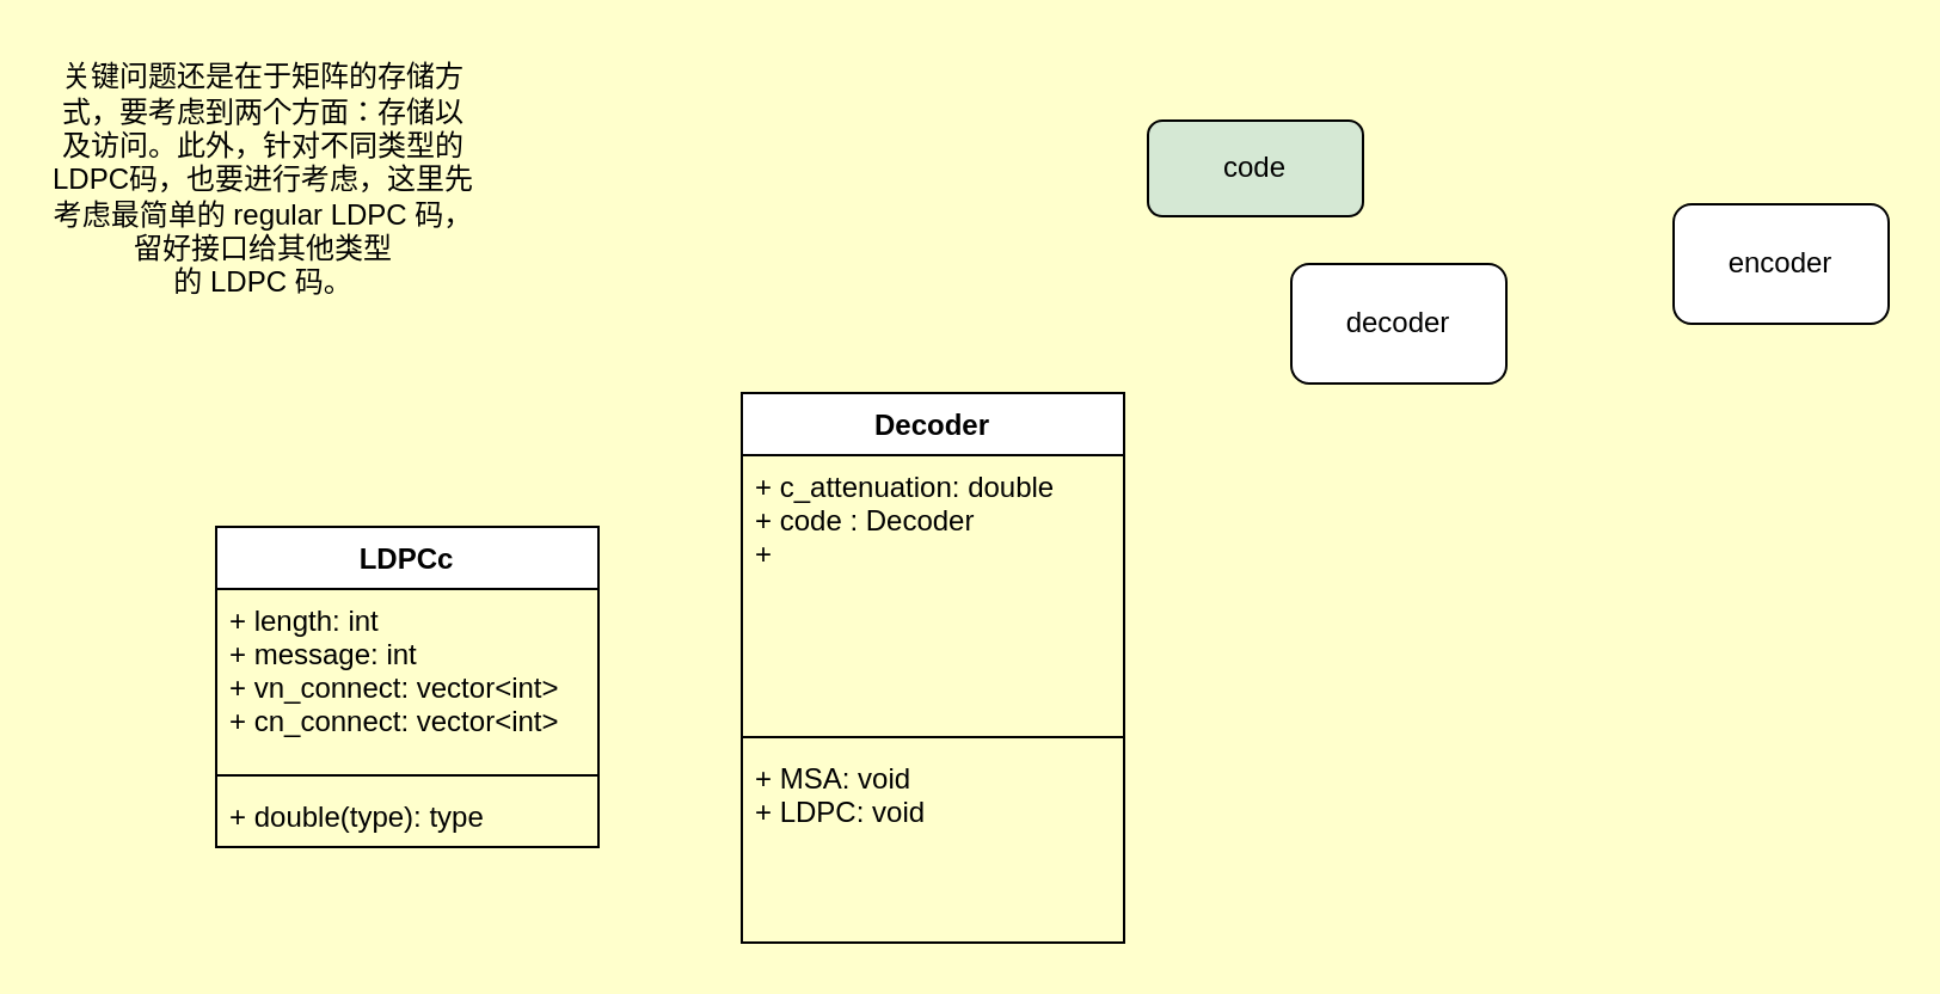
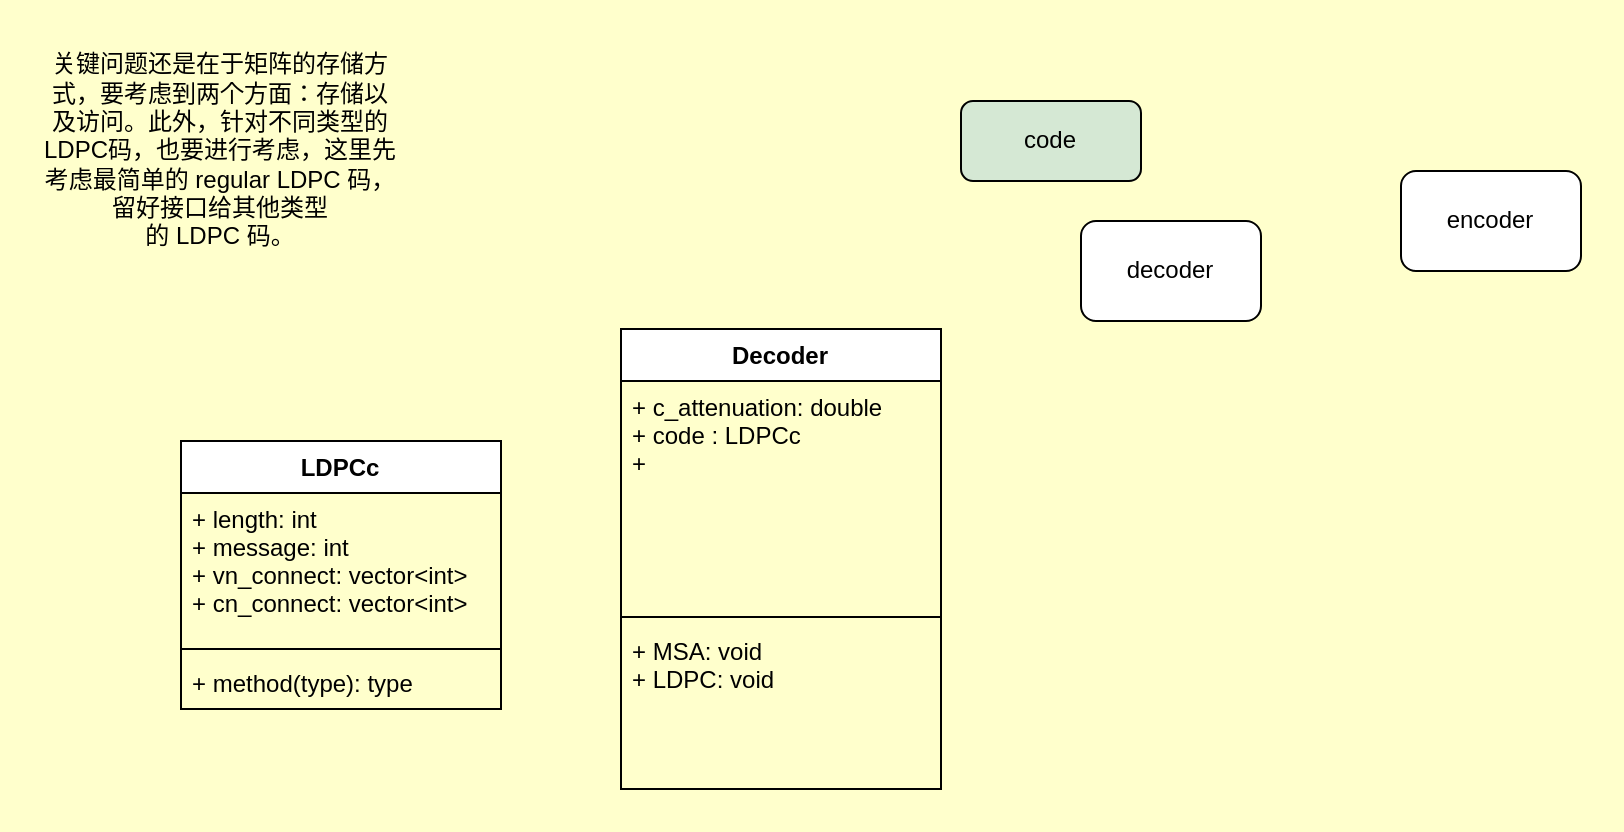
- <mxCell id="10" value="+ c_attenuation: double&#10;+ code : Decoder&#10;+ " style="text;strokeColor=none;fillColor=none;align=left;verticalAlign=top;spacingLeft=4;spacingRight=4;overflow=hidden;rotatable=0;points=[[0,0.5],[1,0.5]];portConstraint=eastwest;" parent="9" vertex="1"><mxGeometry y="26" width="160" height="114" as="geometry" /></mxCell>
+ <mxCell id="10" value="+ c_attenuation: double&#10;+ code : LDPCc&#10;+ " style="text;strokeColor=none;fillColor=none;align=left;verticalAlign=top;spacingLeft=4;spacingRight=4;overflow=hidden;rotatable=0;points=[[0,0.5],[1,0.5]];portConstraint=eastwest;" parent="9" vertex="1"><mxGeometry y="26" width="160" height="114" as="geometry" /></mxCell>
- <mxCell id="8" value="+ double(type): type" style="text;strokeColor=none;fillColor=none;align=left;verticalAlign=top;spacingLeft=4;spacingRight=4;overflow=hidden;rotatable=0;points=[[0,0.5],[1,0.5]];portConstraint=eastwest;" parent="5" vertex="1"><mxGeometry y="108" width="160" height="26" as="geometry" /></mxCell>
+ <mxCell id="8" value="+ method(type): type" style="text;strokeColor=none;fillColor=none;align=left;verticalAlign=top;spacingLeft=4;spacingRight=4;overflow=hidden;rotatable=0;points=[[0,0.5],[1,0.5]];portConstraint=eastwest;" parent="5" vertex="1"><mxGeometry y="108" width="160" height="26" as="geometry" /></mxCell>
